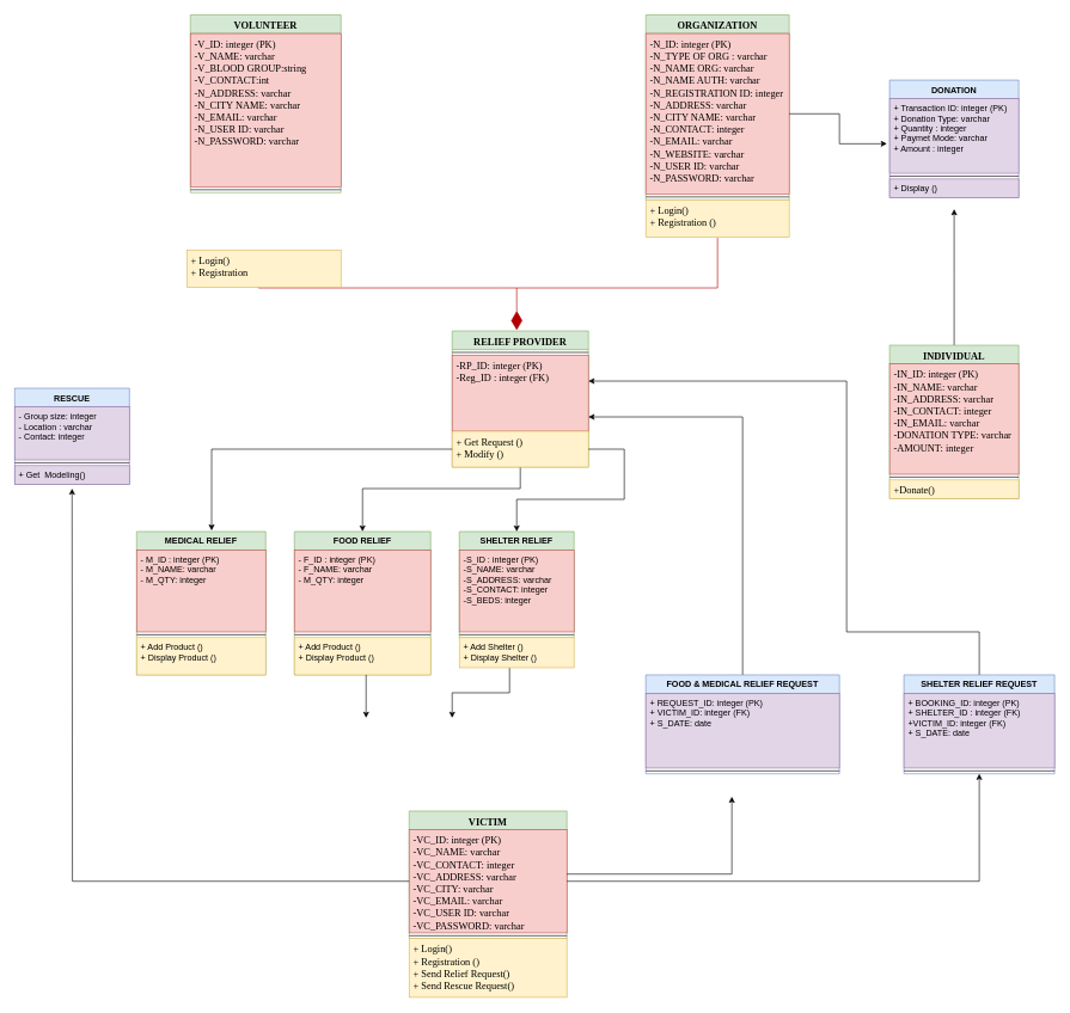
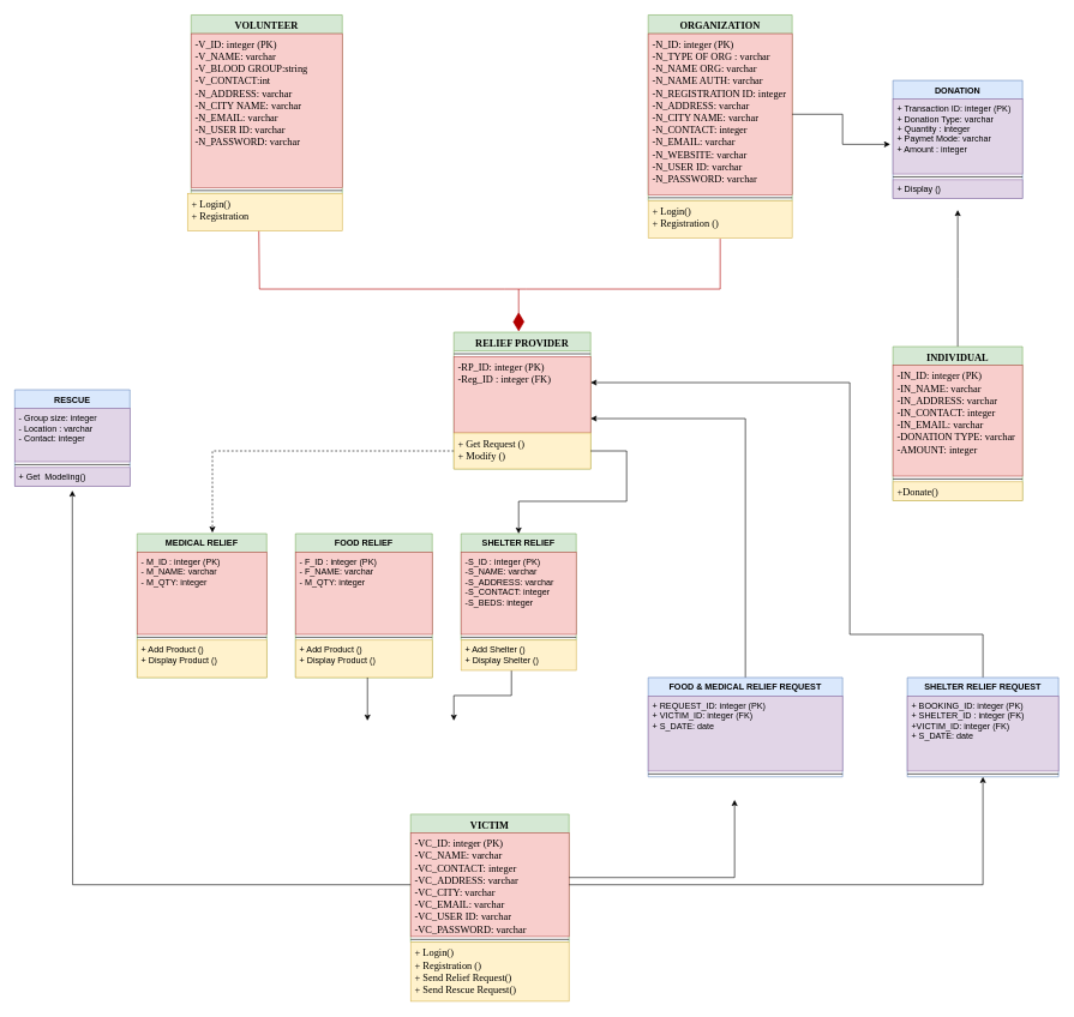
- <mxCell id="44" value="+ Login()&#10;+ Registration&#10;" style="text;strokeColor=#d6b656;fillColor=#fff2cc;align=left;verticalAlign=top;spacingLeft=4;spacingRight=4;overflow=hidden;rotatable=0;points=[[0,0.5],[1,0.5]];portConstraint=eastwest;fontFamily=Times New Roman;fontSize=14;" vertex="1" parent="1"><mxGeometry x="260" y="348" width="215" height="52" as="geometry" /></mxCell>
+ <mxCell id="44" value="+ Login()&#10;+ Registration&#10;" style="text;strokeColor=#d6b656;fillColor=#fff2cc;align=left;verticalAlign=top;spacingLeft=4;spacingRight=4;overflow=hidden;rotatable=0;points=[[0,0.5],[1,0.5]];portConstraint=eastwest;fontFamily=Times New Roman;fontSize=14;" vertex="1" parent="1"><mxGeometry x="260" y="268" width="215" height="52" as="geometry" /></mxCell>
- <mxCell id="60" style="edgeStyle=orthogonalEdgeStyle;rounded=0;orthogonalLoop=1;jettySize=auto;html=1;entryX=0.581;entryY=-0.007;entryDx=0;entryDy=0;entryPerimeter=0;" edge="1" parent="1" source="12" target="49"><mxGeometry relative="1" as="geometry" /></mxCell>
+ <mxCell id="60" style="edgeStyle=orthogonalEdgeStyle;rounded=0;orthogonalLoop=1;jettySize=auto;html=1;entryX=0.581;entryY=-0.007;entryDx=0;entryDy=0;entryPerimeter=0;dashed=1;" edge="1" parent="1" source="12" target="49"><mxGeometry relative="1" as="geometry" /></mxCell>
- <mxCell id="8" style="edgeStyle=orthogonalEdgeStyle;rounded=0;orthogonalLoop=1;jettySize=auto;html=1;entryX=0.5;entryY=0;entryDx=0;entryDy=0;" edge="1" parent="1" source="9" target="45"><mxGeometry relative="1" as="geometry"><Array as="points"><mxPoint x="725" y="681" /><mxPoint x="505" y="681" /></Array></mxGeometry></mxCell>
